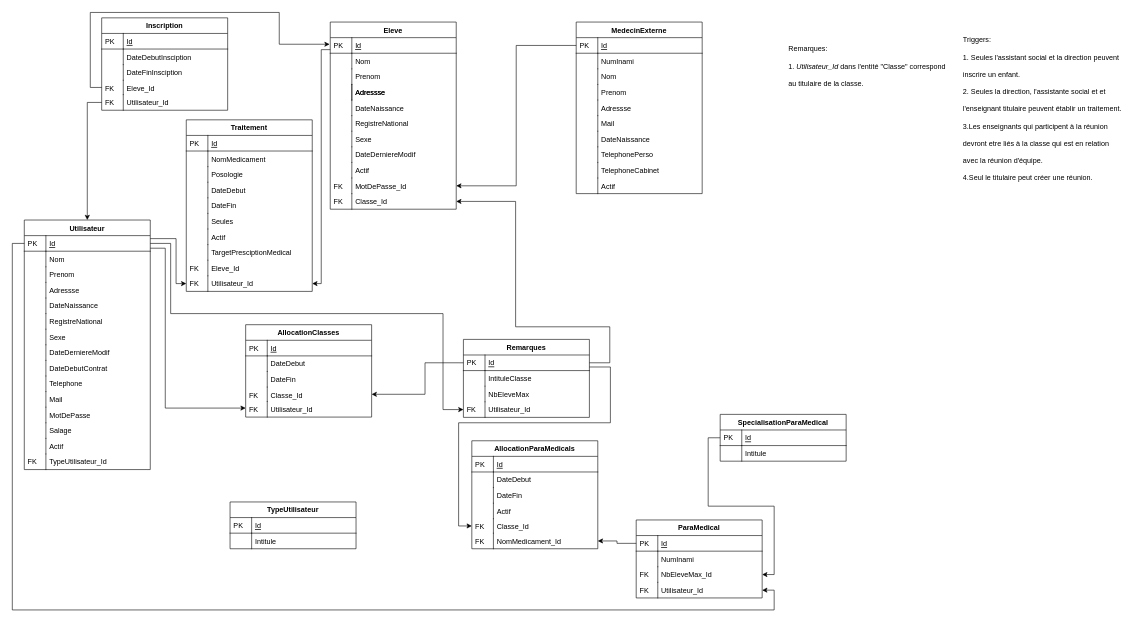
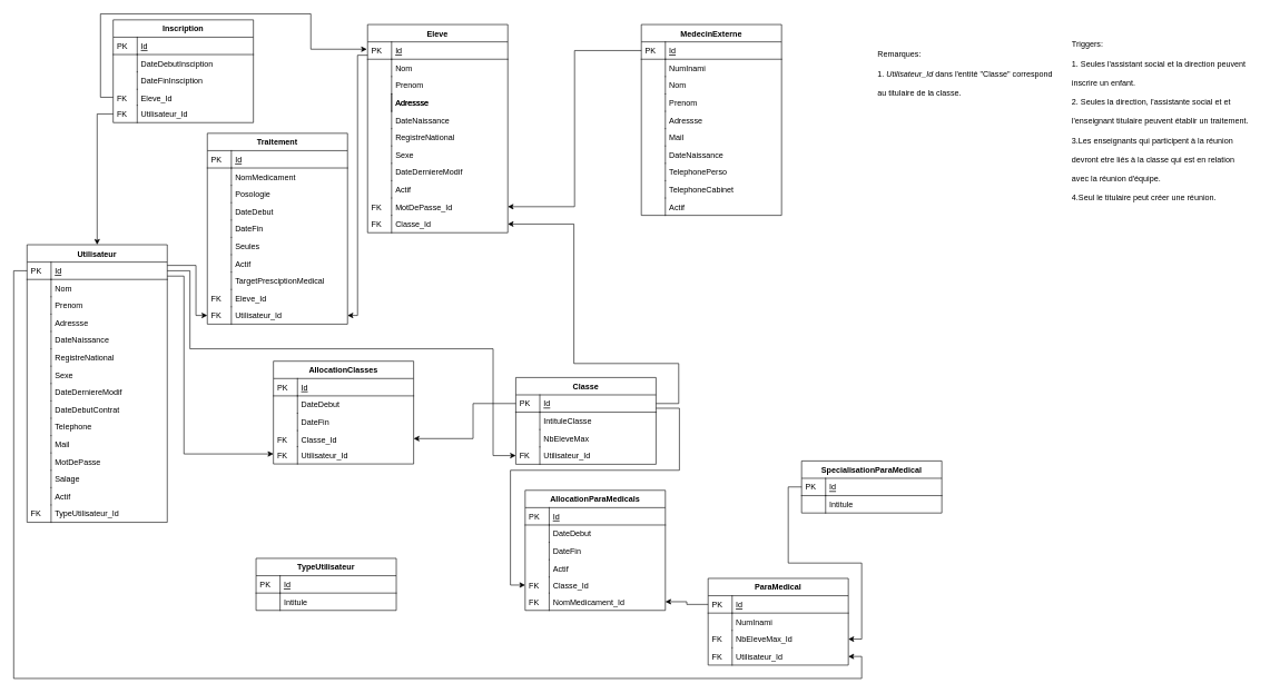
- <mxCell id="132" value="Remarques" style="swimlane;fontStyle=1;childLayout=stackLayout;horizontal=1;startSize=26;horizontalStack=0;resizeParent=1;resizeLast=0;collapsible=1;marginBottom=0;rounded=0;shadow=0;strokeWidth=1;" parent="1" vertex="1"><mxGeometry x="772" y="565" width="210" height="130" as="geometry"><mxRectangle x="20" y="80" width="160" height="26" as="alternateBounds" /></mxGeometry></mxCell>
+ <mxCell id="132" value="Classe" style="swimlane;fontStyle=1;childLayout=stackLayout;horizontal=1;startSize=26;horizontalStack=0;resizeParent=1;resizeLast=0;collapsible=1;marginBottom=0;rounded=0;shadow=0;strokeWidth=1;" parent="1" vertex="1"><mxGeometry x="772" y="565" width="210" height="130" as="geometry"><mxRectangle x="20" y="80" width="160" height="26" as="alternateBounds" /></mxGeometry></mxCell>
